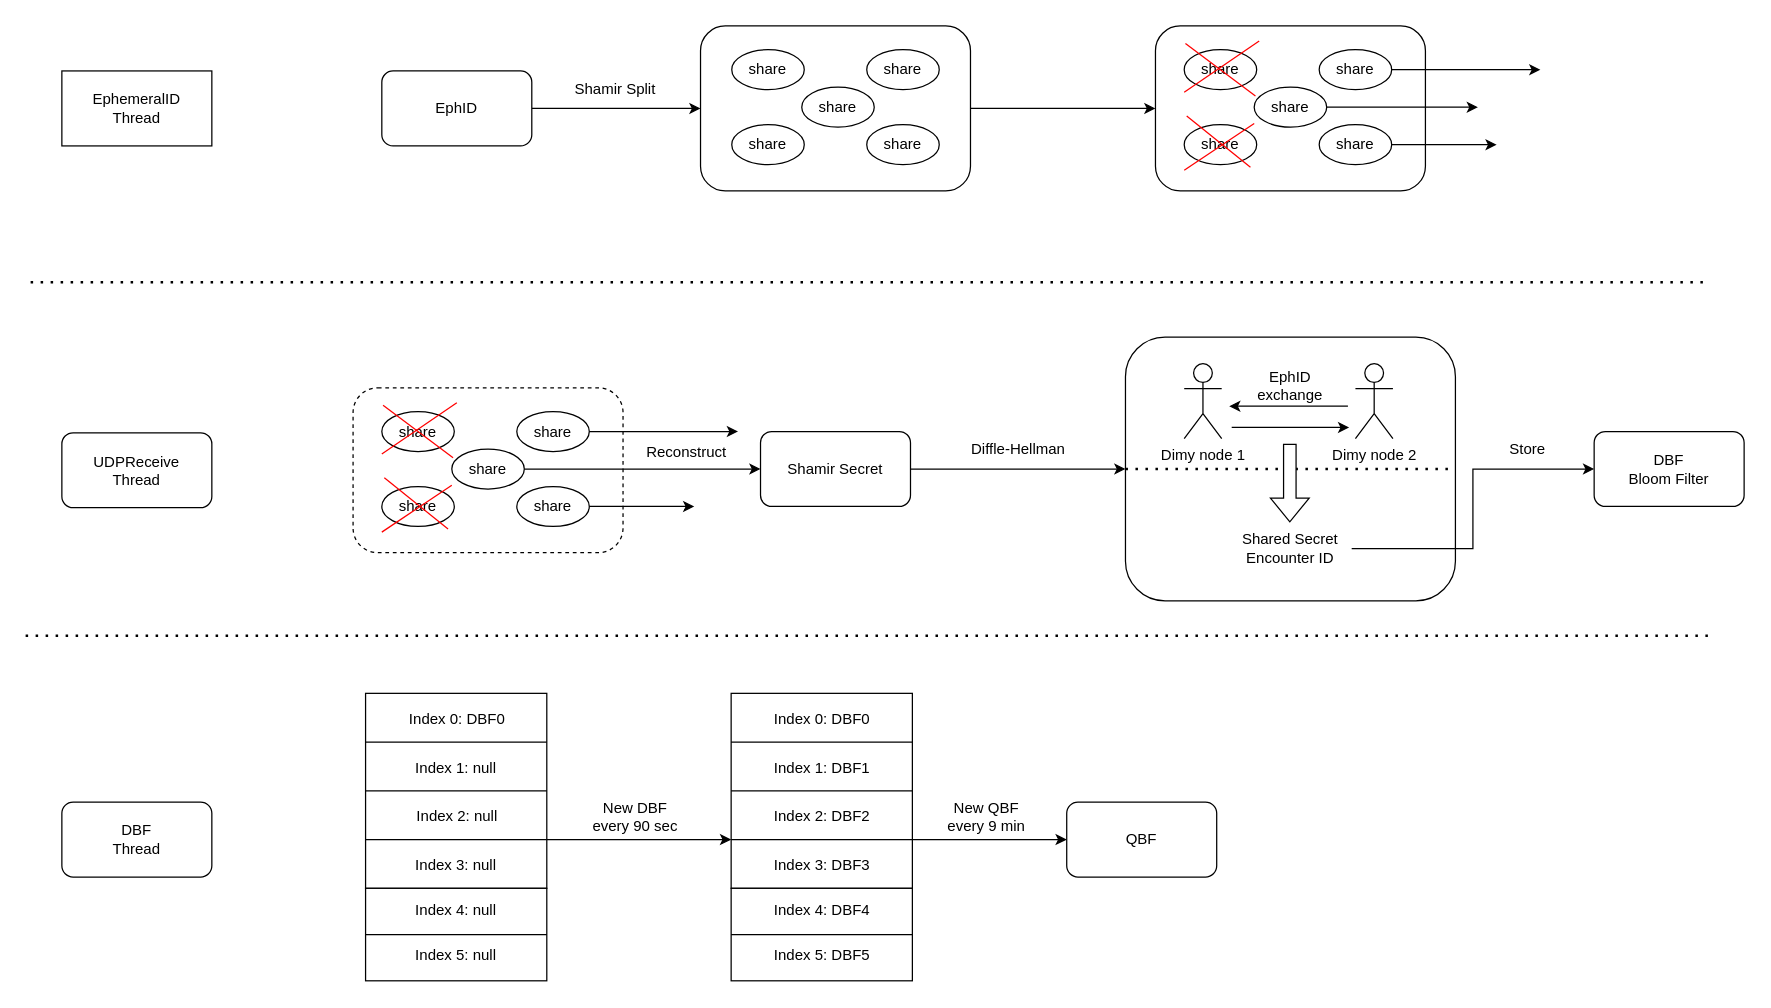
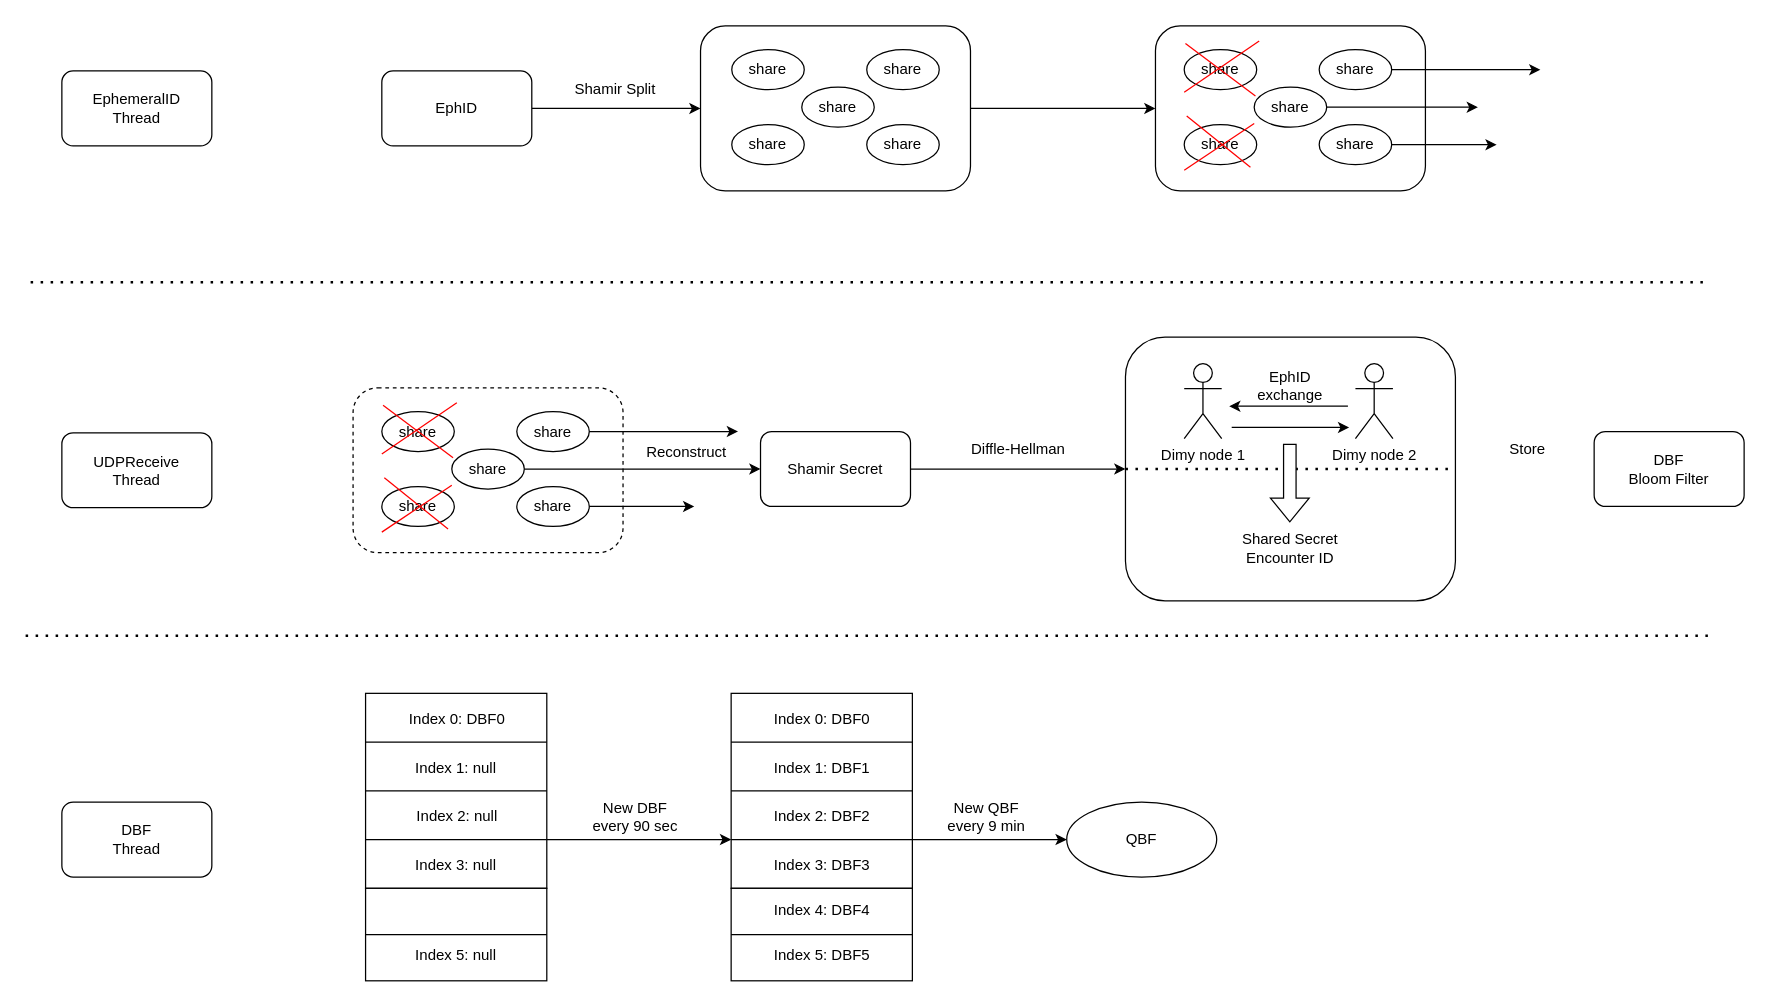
- <mxCell id="5" value="EphemeralID&lt;br&gt;Thread" style="whiteSpace=wrap;html=1;rounded=0;" vertex="1" parent="1"><mxGeometry x="49" y="56" width="120" height="60" as="geometry" /></mxCell>
+ <mxCell id="5" value="EphemeralID&lt;br&gt;Thread" style="rounded=1;whiteSpace=wrap;html=1;" vertex="1" parent="1"><mxGeometry x="49" y="56" width="120" height="60" as="geometry" /></mxCell>
- <mxCell id="79" style="edgeStyle=orthogonalEdgeStyle;rounded=0;orthogonalLoop=1;jettySize=auto;html=1;exitX=1;exitY=0.5;exitDx=0;exitDy=0;entryX=0;entryY=0.5;entryDx=0;entryDy=0;strokeColor=#000000;fillColor=default;" edge="1" parent="1" source="80" target="81"><mxGeometry relative="1" as="geometry" /></mxCell>
- <mxCell id="68" value="QBF" style="rounded=1;whiteSpace=wrap;html=1;" vertex="1" parent="1"><mxGeometry x="853" y="641" width="120" height="60" as="geometry" /></mxCell>
+ <mxCell id="68" value="QBF" style="ellipse;whiteSpace=wrap;html=1;" vertex="1" parent="1"><mxGeometry x="853" y="641" width="120" height="60" as="geometry" /></mxCell>
- <mxCell id="53" value="Index 4: null" style="text;html=1;strokeColor=none;fillColor=none;align=center;verticalAlign=middle;whiteSpace=wrap;rounded=0;" vertex="1" parent="1"><mxGeometry x="298" y="713" width="133" height="30" as="geometry" /></mxCell>
